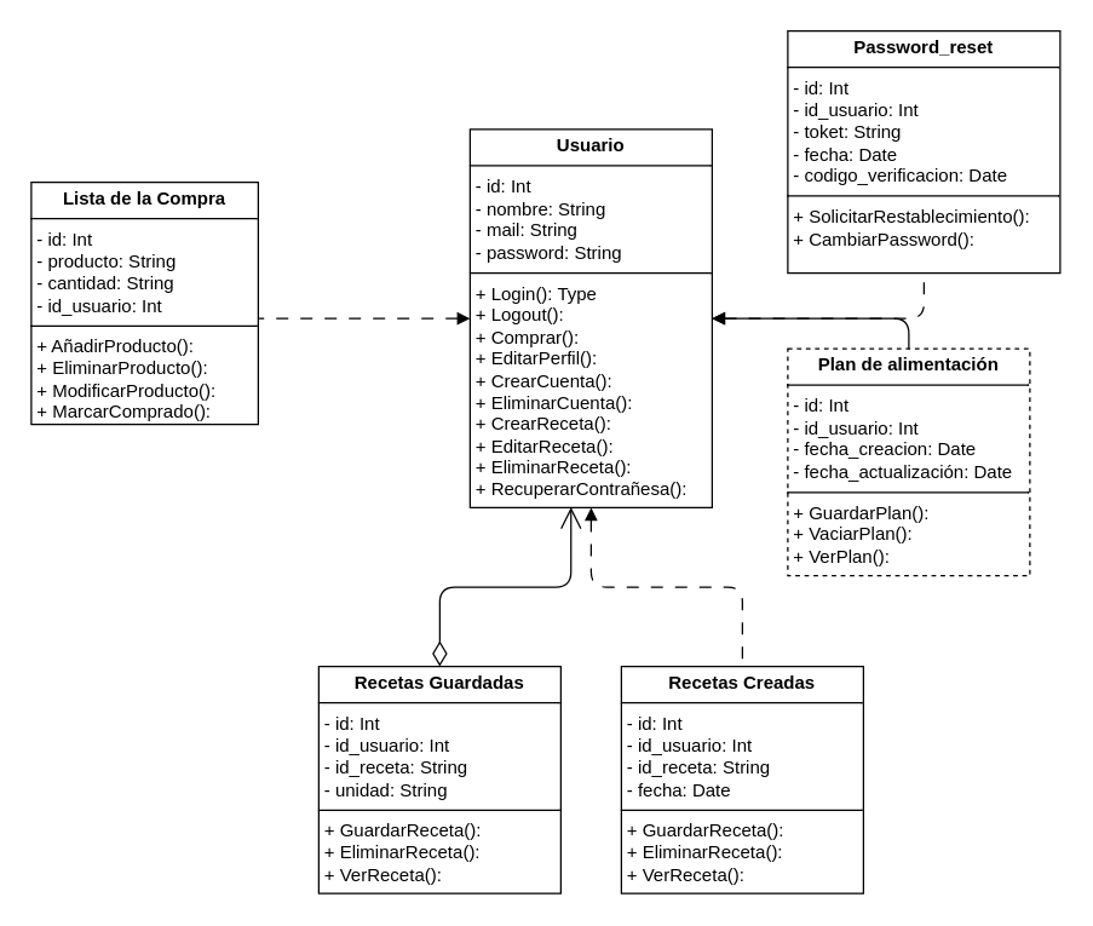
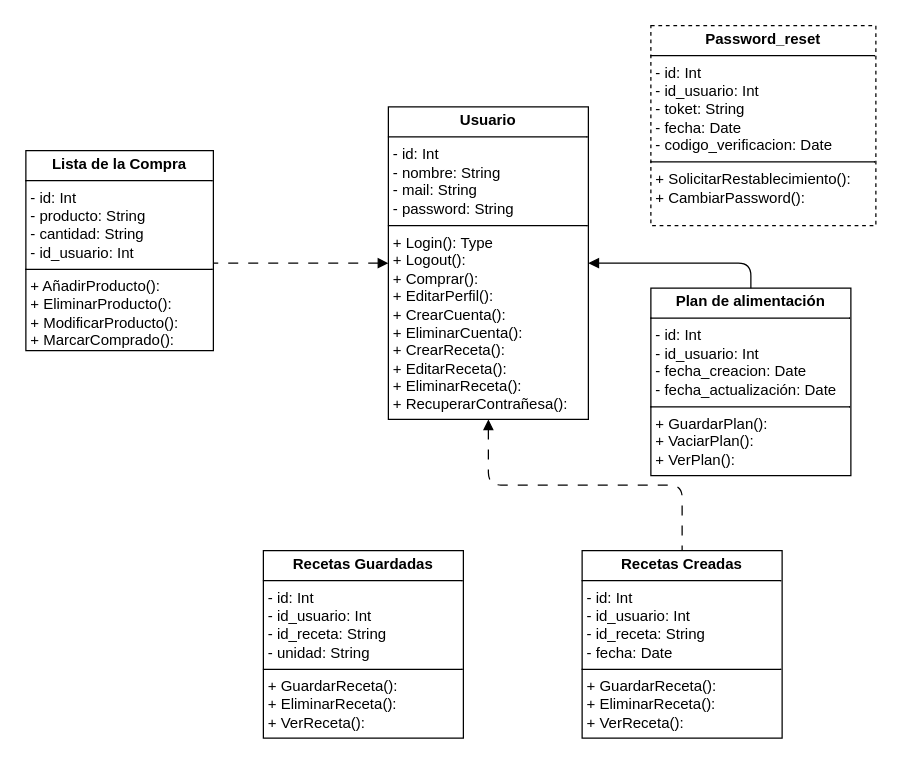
- <mxCell id="11" value="&lt;p style=&quot;margin:0px;margin-top:4px;text-align:center;&quot;&gt;&lt;b&gt;Password_reset&lt;/b&gt;&lt;/p&gt;&lt;hr size=&quot;1&quot; style=&quot;border-style:solid;&quot;&gt;&lt;p style=&quot;margin:0px;margin-left:4px;&quot;&gt;- id: Int&lt;/p&gt;&lt;p style=&quot;margin:0px;margin-left:4px;&quot;&gt;- id_usuario: Int&lt;/p&gt;&lt;p style=&quot;margin:0px;margin-left:4px;&quot;&gt;- toket: String&lt;/p&gt;&lt;p style=&quot;margin:0px;margin-left:4px;&quot;&gt;- fecha: Date&lt;/p&gt;&lt;p style=&quot;margin:0px;margin-left:4px;&quot;&gt;- codigo_verificacion: Date&lt;/p&gt;&lt;hr size=&quot;1&quot; style=&quot;border-style:solid;&quot;&gt;&lt;p style=&quot;margin:0px;margin-left:4px;&quot;&gt;+ SolicitarRestablecimiento():&lt;/p&gt;&lt;p style=&quot;margin:0px;margin-left:4px;&quot;&gt;+ CambiarPassword():&lt;/p&gt;&lt;p style=&quot;margin:0px;margin-left:4px;&quot;&gt;&lt;br&gt;&lt;/p&gt;" style="verticalAlign=top;align=left;overflow=fill;html=1;whiteSpace=wrap;glass=0;" vertex="1" parent="1"><mxGeometry x="520" y="20" width="180" height="160" as="geometry" /></mxCell>
+ <mxCell id="11" value="&lt;p style=&quot;margin:0px;margin-top:4px;text-align:center;&quot;&gt;&lt;b&gt;Password_reset&lt;/b&gt;&lt;/p&gt;&lt;hr size=&quot;1&quot; style=&quot;border-style:solid;&quot;&gt;&lt;p style=&quot;margin:0px;margin-left:4px;&quot;&gt;- id: Int&lt;/p&gt;&lt;p style=&quot;margin:0px;margin-left:4px;&quot;&gt;- id_usuario: Int&lt;/p&gt;&lt;p style=&quot;margin:0px;margin-left:4px;&quot;&gt;- toket: String&lt;/p&gt;&lt;p style=&quot;margin:0px;margin-left:4px;&quot;&gt;- fecha: Date&lt;/p&gt;&lt;p style=&quot;margin:0px;margin-left:4px;&quot;&gt;- codigo_verificacion: Date&lt;/p&gt;&lt;hr size=&quot;1&quot; style=&quot;border-style:solid;&quot;&gt;&lt;p style=&quot;margin:0px;margin-left:4px;&quot;&gt;+ SolicitarRestablecimiento():&lt;/p&gt;&lt;p style=&quot;margin:0px;margin-left:4px;&quot;&gt;+ CambiarPassword():&lt;/p&gt;&lt;p style=&quot;margin:0px;margin-left:4px;&quot;&gt;&lt;br&gt;&lt;/p&gt;" style="verticalAlign=top;align=left;overflow=fill;html=1;whiteSpace=wrap;glass=0;dashed=1;" vertex="1" parent="1"><mxGeometry x="520" y="20" width="180" height="160" as="geometry" /></mxCell>
- <mxCell id="12" value="" style="endArrow=none;html=1;edgeStyle=orthogonalEdgeStyle;dashed=1;dashPattern=8 8;startArrow=block;startFill=1;entryX=0.5;entryY=1;entryDx=0;entryDy=0;exitX=1;exitY=0.5;exitDx=0;exitDy=0;" edge="1" parent="1" source="2" target="11"><mxGeometry relative="1" as="geometry"><mxPoint x="480" y="220" as="sourcePoint" /><mxPoint x="610" y="240" as="targetPoint" /></mxGeometry></mxCell>
- <mxCell id="8" value="&lt;p style=&quot;margin:0px;margin-top:4px;text-align:center;&quot;&gt;&lt;b&gt;Plan de alimentación&lt;/b&gt;&lt;/p&gt;&lt;hr size=&quot;1&quot; style=&quot;border-style:solid;&quot;&gt;&lt;p style=&quot;margin:0px;margin-left:4px;&quot;&gt;- id: Int&lt;/p&gt;&lt;p style=&quot;margin:0px;margin-left:4px;&quot;&gt;- id_usuario: Int&lt;/p&gt;&lt;p style=&quot;margin:0px;margin-left:4px;&quot;&gt;- fecha_creacion: Date&lt;/p&gt;&lt;p style=&quot;margin:0px;margin-left:4px;&quot;&gt;- fecha_actualización: Date&lt;/p&gt;&lt;hr size=&quot;1&quot; style=&quot;border-style:solid;&quot;&gt;&lt;p style=&quot;margin:0px;margin-left:4px;&quot;&gt;+ GuardarPlan():&lt;/p&gt;&lt;p style=&quot;margin:0px;margin-left:4px;&quot;&gt;+ VaciarPlan():&lt;/p&gt;&lt;p style=&quot;margin:0px;margin-left:4px;&quot;&gt;+ VerPlan():&lt;/p&gt;&lt;p style=&quot;margin:0px;margin-left:4px;&quot;&gt;&lt;br&gt;&lt;/p&gt;" style="verticalAlign=top;align=left;overflow=fill;html=1;whiteSpace=wrap;glass=0;dashed=1;" vertex="1" parent="1"><mxGeometry x="520" y="230" width="160" height="150" as="geometry" /></mxCell>
+ <mxCell id="8" value="&lt;p style=&quot;margin:0px;margin-top:4px;text-align:center;&quot;&gt;&lt;b&gt;Plan de alimentación&lt;/b&gt;&lt;/p&gt;&lt;hr size=&quot;1&quot; style=&quot;border-style:solid;&quot;&gt;&lt;p style=&quot;margin:0px;margin-left:4px;&quot;&gt;- id: Int&lt;/p&gt;&lt;p style=&quot;margin:0px;margin-left:4px;&quot;&gt;- id_usuario: Int&lt;/p&gt;&lt;p style=&quot;margin:0px;margin-left:4px;&quot;&gt;- fecha_creacion: Date&lt;/p&gt;&lt;p style=&quot;margin:0px;margin-left:4px;&quot;&gt;- fecha_actualización: Date&lt;/p&gt;&lt;hr size=&quot;1&quot; style=&quot;border-style:solid;&quot;&gt;&lt;p style=&quot;margin:0px;margin-left:4px;&quot;&gt;+ GuardarPlan():&lt;/p&gt;&lt;p style=&quot;margin:0px;margin-left:4px;&quot;&gt;+ VaciarPlan():&lt;/p&gt;&lt;p style=&quot;margin:0px;margin-left:4px;&quot;&gt;+ VerPlan():&lt;/p&gt;&lt;p style=&quot;margin:0px;margin-left:4px;&quot;&gt;&lt;br&gt;&lt;/p&gt;" style="verticalAlign=top;align=left;overflow=fill;html=1;whiteSpace=wrap;glass=0;" vertex="1" parent="1"><mxGeometry x="520" y="230" width="160" height="150" as="geometry" /></mxCell>
- <mxCell id="6" value="" style="endArrow=open;html=1;endSize=12;startArrow=diamondThin;startSize=14;startFill=0;edgeStyle=orthogonalEdgeStyle;align=left;verticalAlign=bottom;entryX=0.417;entryY=0.999;entryDx=0;entryDy=0;entryPerimeter=0;" parent="1" source="5" target="2" edge="1"><mxGeometry x="-0.667" y="-10" relative="1" as="geometry"><mxPoint x="-50" y="580" as="sourcePoint" /><mxPoint x="300" y="450" as="targetPoint" /><mxPoint as="offset" /></mxGeometry></mxCell>
- <mxCell id="7" value="&lt;p style=&quot;margin:0px;margin-top:4px;text-align:center;&quot;&gt;&lt;b&gt;Recetas Creadas&lt;/b&gt;&lt;/p&gt;&lt;hr size=&quot;1&quot; style=&quot;border-style:solid;&quot;&gt;&lt;p style=&quot;margin:0px;margin-left:4px;&quot;&gt;- id: Int&lt;/p&gt;&lt;p style=&quot;margin:0px;margin-left:4px;&quot;&gt;- id_usuario: Int&lt;/p&gt;&lt;p style=&quot;margin:0px;margin-left:4px;&quot;&gt;- id_receta: String&lt;/p&gt;&lt;p style=&quot;margin:0px;margin-left:4px;&quot;&gt;- fecha: Date&lt;/p&gt;&lt;hr size=&quot;1&quot; style=&quot;border-style:solid;&quot;&gt;&lt;p style=&quot;margin:0px;margin-left:4px;&quot;&gt;+ GuardarReceta():&lt;/p&gt;&lt;p style=&quot;margin:0px;margin-left:4px;&quot;&gt;+ EliminarReceta():&lt;/p&gt;&lt;p style=&quot;margin:0px;margin-left:4px;&quot;&gt;+ VerReceta():&lt;/p&gt;&lt;p style=&quot;margin:0px;margin-left:4px;&quot;&gt;&lt;br&gt;&lt;/p&gt;" style="verticalAlign=top;align=left;overflow=fill;html=1;whiteSpace=wrap;glass=0;" vertex="1" parent="1"><mxGeometry x="410" y="440" width="160" height="150" as="geometry" /></mxCell>
+ <mxCell id="7" value="&lt;p style=&quot;margin:0px;margin-top:4px;text-align:center;&quot;&gt;&lt;b&gt;Recetas Creadas&lt;/b&gt;&lt;/p&gt;&lt;hr size=&quot;1&quot; style=&quot;border-style:solid;&quot;&gt;&lt;p style=&quot;margin:0px;margin-left:4px;&quot;&gt;- id: Int&lt;/p&gt;&lt;p style=&quot;margin:0px;margin-left:4px;&quot;&gt;- id_usuario: Int&lt;/p&gt;&lt;p style=&quot;margin:0px;margin-left:4px;&quot;&gt;- id_receta: String&lt;/p&gt;&lt;p style=&quot;margin:0px;margin-left:4px;&quot;&gt;- fecha: Date&lt;/p&gt;&lt;hr size=&quot;1&quot; style=&quot;border-style:solid;&quot;&gt;&lt;p style=&quot;margin:0px;margin-left:4px;&quot;&gt;+ GuardarReceta():&lt;/p&gt;&lt;p style=&quot;margin:0px;margin-left:4px;&quot;&gt;+ EliminarReceta():&lt;/p&gt;&lt;p style=&quot;margin:0px;margin-left:4px;&quot;&gt;+ VerReceta():&lt;/p&gt;&lt;p style=&quot;margin:0px;margin-left:4px;&quot;&gt;&lt;br&gt;&lt;/p&gt;" style="verticalAlign=top;align=left;overflow=fill;html=1;whiteSpace=wrap;glass=0;" vertex="1" parent="1"><mxGeometry x="465" y="440" width="160" height="150" as="geometry" /></mxCell>
